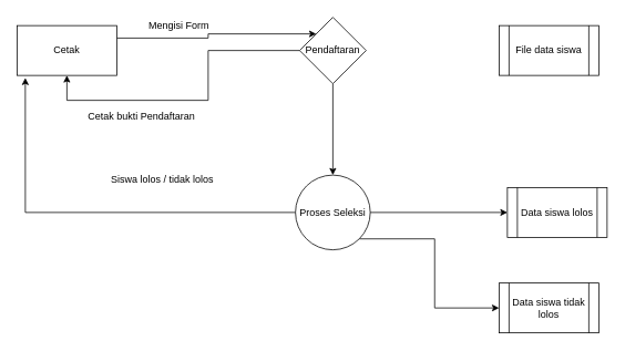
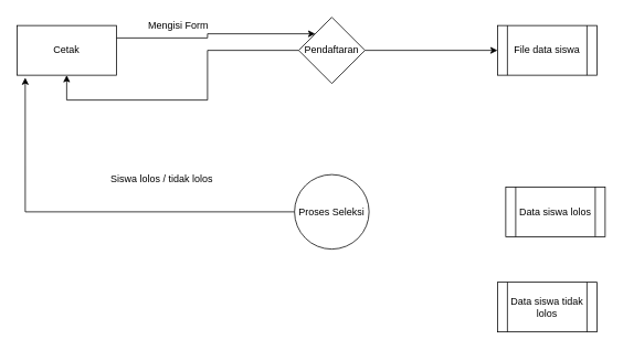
+ <mxCell id="4" style="edgeStyle=orthogonalEdgeStyle;rounded=0;orthogonalLoop=1;jettySize=auto;html=1;exitX=1;exitY=0.5;exitDx=0;exitDy=0;" edge="1" parent="1" source="7" target="9"><mxGeometry relative="1" as="geometry" /></mxCell>
- <mxCell id="10" value="Cetak bukti Pendaftaran" style="text;html=1;strokeColor=none;fillColor=none;align=center;verticalAlign=middle;whiteSpace=wrap;rounded=0;" vertex="1" parent="1"><mxGeometry x="100" y="130" width="140" height="20" as="geometry" /></mxCell>
- <mxCell id="6" style="edgeStyle=orthogonalEdgeStyle;rounded=0;orthogonalLoop=1;jettySize=auto;html=1;entryX=0.5;entryY=0;entryDx=0;entryDy=0;" edge="1" parent="1" source="7" target="14"><mxGeometry relative="1" as="geometry" /></mxCell>
- <mxCell id="12" style="edgeStyle=orthogonalEdgeStyle;rounded=0;orthogonalLoop=1;jettySize=auto;html=1;entryX=0;entryY=0.5;entryDx=0;entryDy=0;" edge="1" parent="1" source="14" target="16"><mxGeometry relative="1" as="geometry" /></mxCell>
- <mxCell id="13" style="edgeStyle=orthogonalEdgeStyle;rounded=0;orthogonalLoop=1;jettySize=auto;html=1;exitX=1;exitY=1;exitDx=0;exitDy=0;entryX=0;entryY=0.5;entryDx=0;entryDy=0;" edge="1" parent="1" source="14" target="17"><mxGeometry relative="1" as="geometry" /></mxCell>
